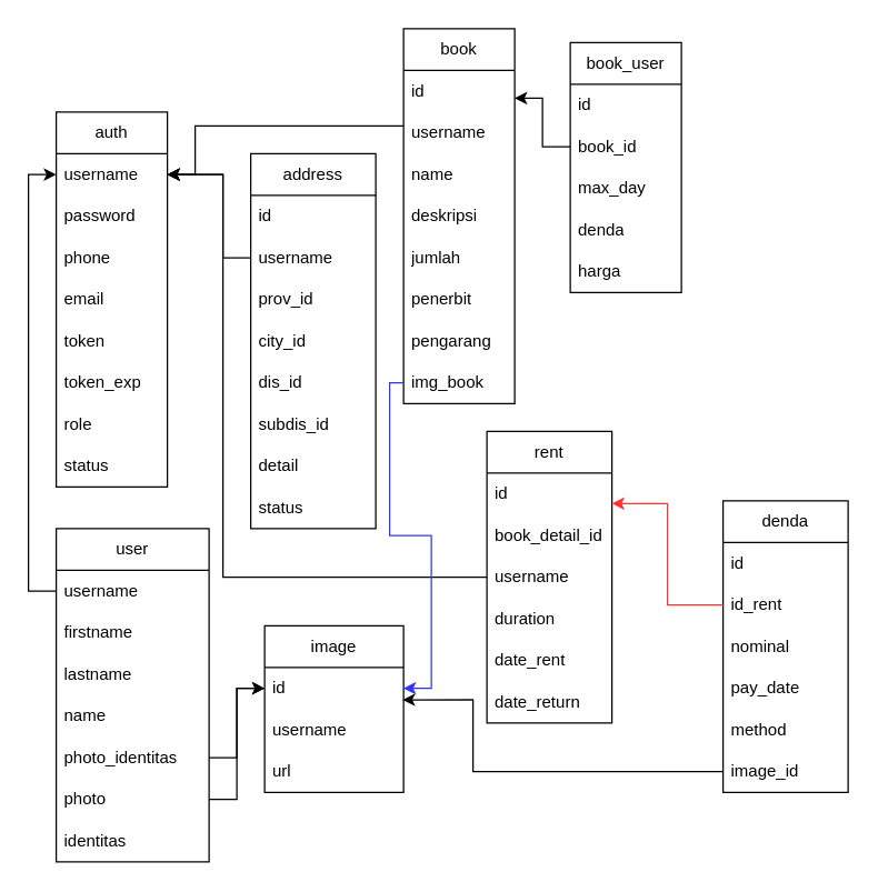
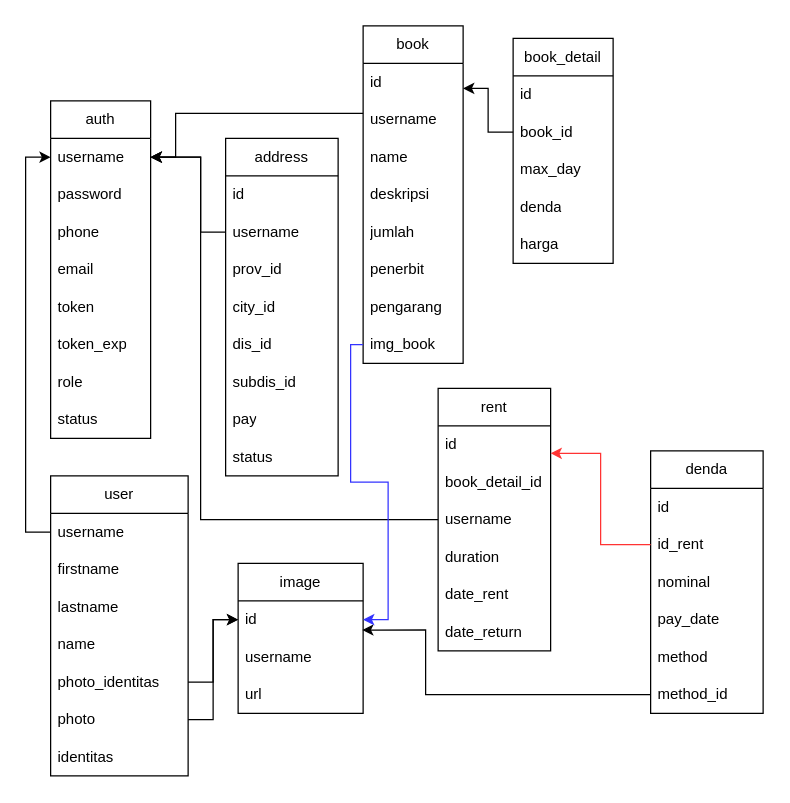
- <mxCell id="41" value="book_user" style="swimlane;fontStyle=0;childLayout=stackLayout;horizontal=1;startSize=30;horizontalStack=0;resizeParent=1;resizeParentMax=0;resizeLast=0;collapsible=1;marginBottom=0;whiteSpace=wrap;html=1;" vertex="1" parent="1"><mxGeometry x="410" y="30" width="80" height="180" as="geometry" /></mxCell>
+ <mxCell id="41" value="book_detail" style="swimlane;fontStyle=0;childLayout=stackLayout;horizontal=1;startSize=30;horizontalStack=0;resizeParent=1;resizeParentMax=0;resizeLast=0;collapsible=1;marginBottom=0;whiteSpace=wrap;html=1;" vertex="1" parent="1"><mxGeometry x="410" y="30" width="80" height="180" as="geometry" /></mxCell>
- <mxCell id="26" value="detail" style="text;strokeColor=none;fillColor=none;align=left;verticalAlign=middle;spacingLeft=4;spacingRight=4;overflow=hidden;points=[[0,0.5],[1,0.5]];portConstraint=eastwest;rotatable=0;whiteSpace=wrap;html=1;" vertex="1" parent="19"><mxGeometry y="210" width="90" height="30" as="geometry" /></mxCell>
+ <mxCell id="26" value="pay" style="text;strokeColor=none;fillColor=none;align=left;verticalAlign=middle;spacingLeft=4;spacingRight=4;overflow=hidden;points=[[0,0.5],[1,0.5]];portConstraint=eastwest;rotatable=0;whiteSpace=wrap;html=1;" vertex="1" parent="19"><mxGeometry y="210" width="90" height="30" as="geometry" /></mxCell>
- <mxCell id="60" value="image_id" style="text;strokeColor=none;fillColor=none;align=left;verticalAlign=middle;spacingLeft=4;spacingRight=4;overflow=hidden;points=[[0,0.5],[1,0.5]];portConstraint=eastwest;rotatable=0;whiteSpace=wrap;html=1;" vertex="1" parent="54"><mxGeometry y="180" width="90" height="30" as="geometry" /></mxCell>
+ <mxCell id="60" value="method_id" style="text;strokeColor=none;fillColor=none;align=left;verticalAlign=middle;spacingLeft=4;spacingRight=4;overflow=hidden;points=[[0,0.5],[1,0.5]];portConstraint=eastwest;rotatable=0;whiteSpace=wrap;html=1;" vertex="1" parent="54"><mxGeometry y="180" width="90" height="30" as="geometry" /></mxCell>
